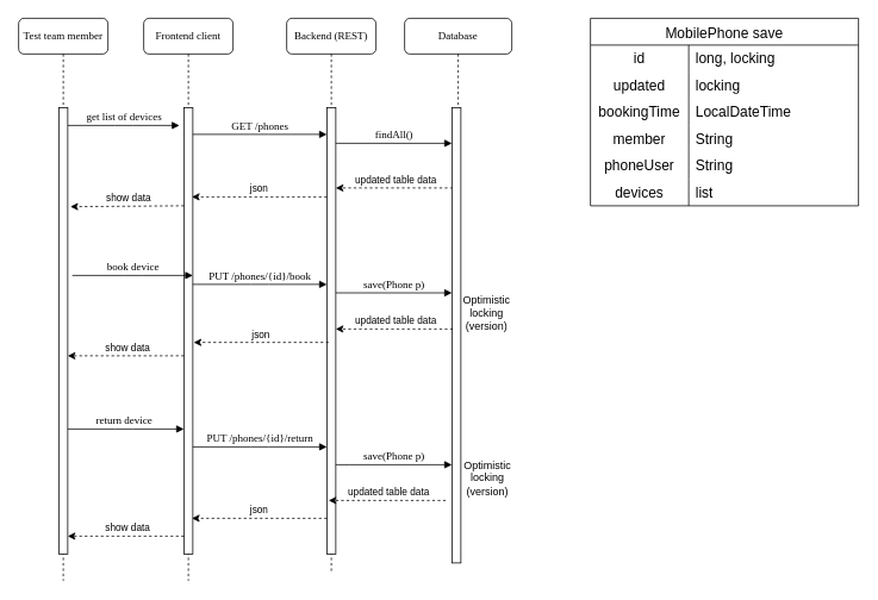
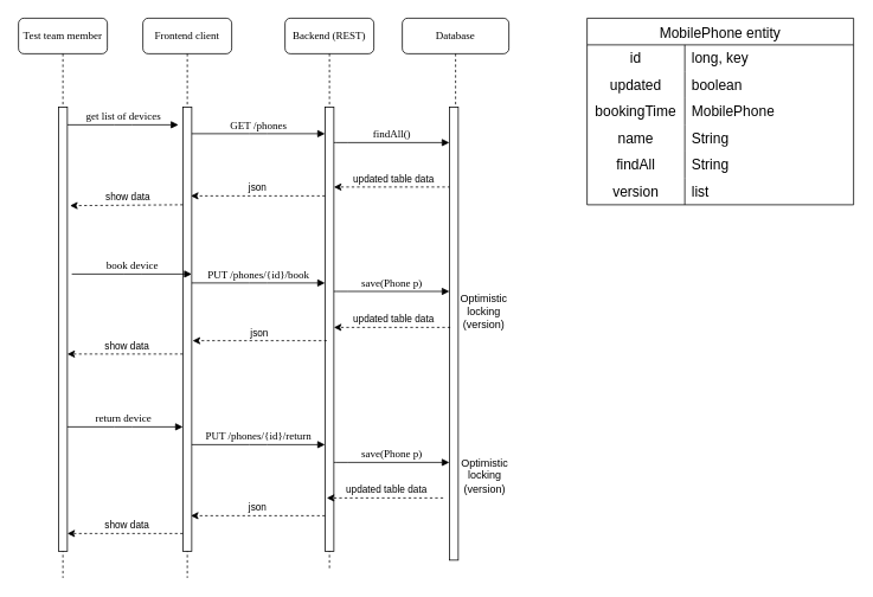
- <mxCell id="39" value="MobilePhone save" style="shape=table;startSize=30;container=1;collapsible=0;childLayout=tableLayout;fixedRows=1;rowLines=0;fontStyle=0;strokeColor=default;fontSize=16;" vertex="1" parent="1"><mxGeometry x="660" y="20" width="300" height="210" as="geometry" /></mxCell>
+ <mxCell id="39" value="MobilePhone entity" style="shape=table;startSize=30;container=1;collapsible=0;childLayout=tableLayout;fixedRows=1;rowLines=0;fontStyle=0;strokeColor=default;fontSize=16;" vertex="1" parent="1"><mxGeometry x="660" y="20" width="300" height="210" as="geometry" /></mxCell>
- <mxCell id="42" value="long, locking" style="shape=partialRectangle;html=1;whiteSpace=wrap;connectable=0;fillColor=none;top=0;left=0;bottom=0;right=0;align=left;spacingLeft=6;overflow=hidden;strokeColor=inherit;fontSize=16;" vertex="1" parent="40"><mxGeometry x="110" width="190" height="30" as="geometry"><mxRectangle width="190" height="30" as="alternateBounds" /></mxGeometry></mxCell>
+ <mxCell id="42" value="long, key" style="shape=partialRectangle;html=1;whiteSpace=wrap;connectable=0;fillColor=none;top=0;left=0;bottom=0;right=0;align=left;spacingLeft=6;overflow=hidden;strokeColor=inherit;fontSize=16;" vertex="1" parent="40"><mxGeometry x="110" width="190" height="30" as="geometry"><mxRectangle width="190" height="30" as="alternateBounds" /></mxGeometry></mxCell>
- <mxCell id="45" value="locking" style="shape=partialRectangle;html=1;whiteSpace=wrap;connectable=0;fillColor=none;top=0;left=0;bottom=0;right=0;align=left;spacingLeft=6;overflow=hidden;strokeColor=inherit;fontSize=16;" vertex="1" parent="43"><mxGeometry x="110" width="190" height="30" as="geometry"><mxRectangle width="190" height="30" as="alternateBounds" /></mxGeometry></mxCell>
+ <mxCell id="45" value="boolean" style="shape=partialRectangle;html=1;whiteSpace=wrap;connectable=0;fillColor=none;top=0;left=0;bottom=0;right=0;align=left;spacingLeft=6;overflow=hidden;strokeColor=inherit;fontSize=16;" vertex="1" parent="43"><mxGeometry x="110" width="190" height="30" as="geometry"><mxRectangle width="190" height="30" as="alternateBounds" /></mxGeometry></mxCell>
- <mxCell id="48" value="LocalDateTime" style="shape=partialRectangle;html=1;whiteSpace=wrap;connectable=0;fillColor=none;top=0;left=0;bottom=0;right=0;align=left;spacingLeft=6;overflow=hidden;strokeColor=inherit;fontSize=16;" vertex="1" parent="46"><mxGeometry x="110" width="190" height="30" as="geometry"><mxRectangle width="190" height="30" as="alternateBounds" /></mxGeometry></mxCell>
+ <mxCell id="48" value="MobilePhone" style="shape=partialRectangle;html=1;whiteSpace=wrap;connectable=0;fillColor=none;top=0;left=0;bottom=0;right=0;align=left;spacingLeft=6;overflow=hidden;strokeColor=inherit;fontSize=16;" vertex="1" parent="46"><mxGeometry x="110" width="190" height="30" as="geometry"><mxRectangle width="190" height="30" as="alternateBounds" /></mxGeometry></mxCell>
- <mxCell id="50" value="member" style="shape=partialRectangle;html=1;whiteSpace=wrap;connectable=0;fillColor=none;top=0;left=0;bottom=0;right=0;overflow=hidden;strokeColor=inherit;fontSize=16;" vertex="1" parent="49"><mxGeometry width="110" height="30" as="geometry"><mxRectangle width="110" height="30" as="alternateBounds" /></mxGeometry></mxCell>
+ <mxCell id="50" value="name" style="shape=partialRectangle;html=1;whiteSpace=wrap;connectable=0;fillColor=none;top=0;left=0;bottom=0;right=0;overflow=hidden;strokeColor=inherit;fontSize=16;" vertex="1" parent="49"><mxGeometry width="110" height="30" as="geometry"><mxRectangle width="110" height="30" as="alternateBounds" /></mxGeometry></mxCell>
- <mxCell id="53" value="phoneUser" style="shape=partialRectangle;html=1;whiteSpace=wrap;connectable=0;fillColor=none;top=0;left=0;bottom=0;right=0;overflow=hidden;strokeColor=inherit;fontSize=16;" vertex="1" parent="52"><mxGeometry width="110" height="30" as="geometry"><mxRectangle width="110" height="30" as="alternateBounds" /></mxGeometry></mxCell>
+ <mxCell id="53" value="findAll" style="shape=partialRectangle;html=1;whiteSpace=wrap;connectable=0;fillColor=none;top=0;left=0;bottom=0;right=0;overflow=hidden;strokeColor=inherit;fontSize=16;" vertex="1" parent="52"><mxGeometry width="110" height="30" as="geometry"><mxRectangle width="110" height="30" as="alternateBounds" /></mxGeometry></mxCell>
- <mxCell id="56" value="devices" style="shape=partialRectangle;html=1;whiteSpace=wrap;connectable=0;fillColor=none;top=0;left=0;bottom=0;right=0;overflow=hidden;strokeColor=inherit;fontSize=16;" vertex="1" parent="55"><mxGeometry width="110" height="30" as="geometry"><mxRectangle width="110" height="30" as="alternateBounds" /></mxGeometry></mxCell>
+ <mxCell id="56" value="version" style="shape=partialRectangle;html=1;whiteSpace=wrap;connectable=0;fillColor=none;top=0;left=0;bottom=0;right=0;overflow=hidden;strokeColor=inherit;fontSize=16;" vertex="1" parent="55"><mxGeometry width="110" height="30" as="geometry"><mxRectangle width="110" height="30" as="alternateBounds" /></mxGeometry></mxCell>
